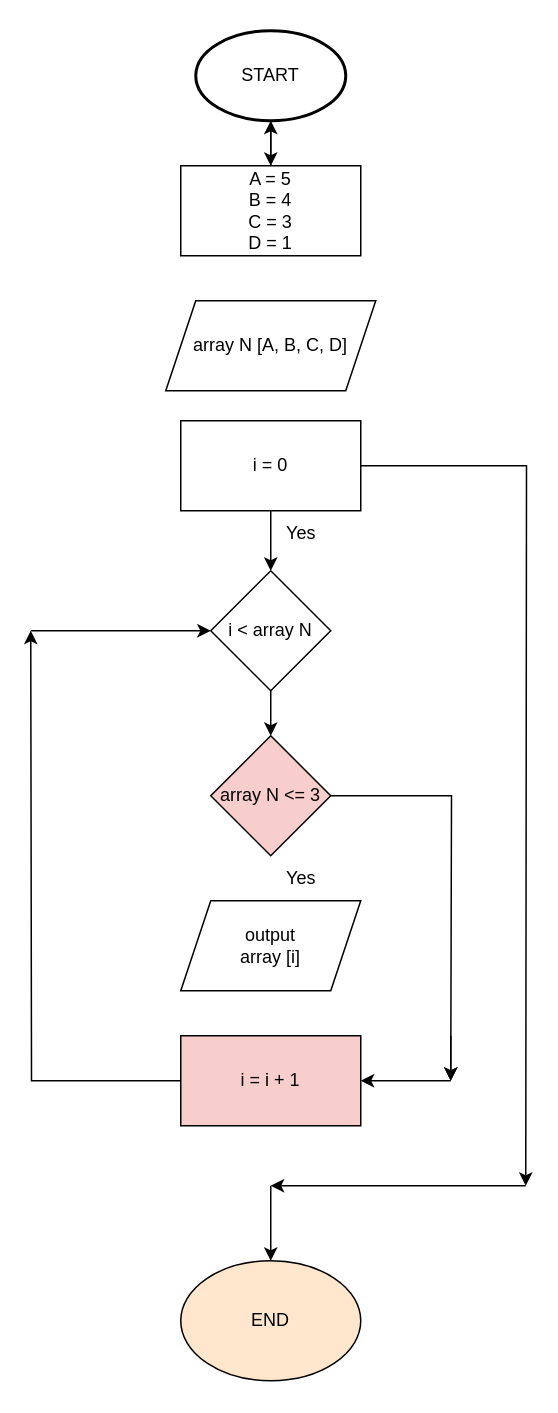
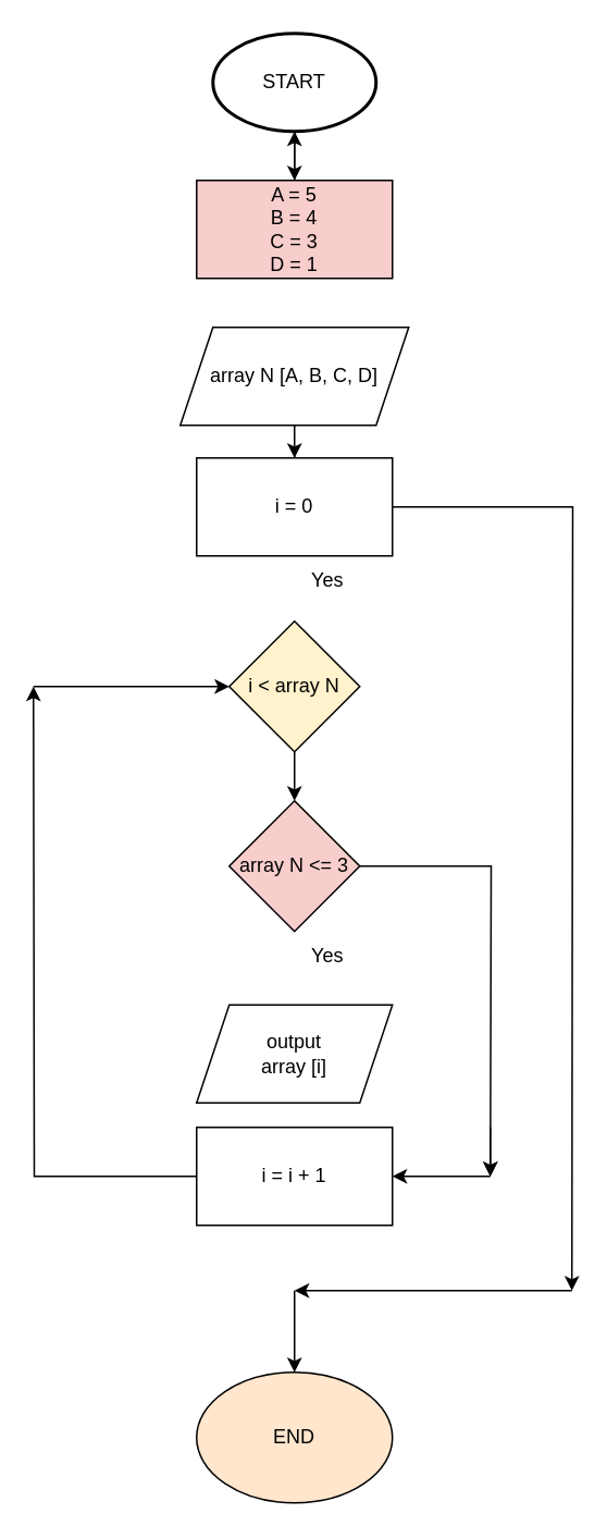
- <mxCell id="5" value="A = 5&lt;div&gt;B = 4&lt;/div&gt;&lt;div&gt;C = 3&lt;/div&gt;&lt;div&gt;D = 1&lt;/div&gt;" style="rounded=0;whiteSpace=wrap;html=1;" vertex="1" parent="1"><mxGeometry x="120" y="110" width="120" height="60" as="geometry" /></mxCell>
+ <mxCell id="5" value="A = 5&lt;div&gt;B = 4&lt;/div&gt;&lt;div&gt;C = 3&lt;/div&gt;&lt;div&gt;D = 1&lt;/div&gt;" style="rounded=0;whiteSpace=wrap;html=1;fillColor=#f8cecc;" vertex="1" parent="1"><mxGeometry x="120" y="110" width="120" height="60" as="geometry" /></mxCell>
+ <mxCell id="6" value="" style="edgeStyle=orthogonalEdgeStyle;rounded=0;orthogonalLoop=1;jettySize=auto;html=1;" edge="1" parent="1" source="7" target="10"><mxGeometry relative="1" as="geometry" /></mxCell>
- <mxCell id="8" value="" style="edgeStyle=orthogonalEdgeStyle;rounded=0;orthogonalLoop=1;jettySize=auto;html=1;" edge="1" parent="1" source="10" target="12"><mxGeometry relative="1" as="geometry" /></mxCell>
- <mxCell id="12" value="i &amp;lt; array N" style="rhombus;whiteSpace=wrap;html=1;" vertex="1" parent="1"><mxGeometry x="140" y="380" width="80" height="80" as="geometry" /></mxCell>
+ <mxCell id="12" value="i &amp;lt; array N" style="rhombus;whiteSpace=wrap;html=1;fillColor=#fff2cc;" vertex="1" parent="1"><mxGeometry x="140" y="380" width="80" height="80" as="geometry" /></mxCell>
- <mxCell id="19" value="output&lt;div&gt;array [i]&lt;/div&gt;" style="shape=parallelogram;perimeter=parallelogramPerimeter;whiteSpace=wrap;html=1;fixedSize=1;" vertex="1" parent="1"><mxGeometry x="120" y="600" width="120" height="60" as="geometry" /></mxCell>
+ <mxCell id="19" value="output&lt;div&gt;array [i]&lt;/div&gt;" style="shape=parallelogram;perimeter=parallelogramPerimeter;whiteSpace=wrap;html=1;fixedSize=1;" vertex="1" parent="1"><mxGeometry x="120" y="615" width="120" height="60" as="geometry" /></mxCell>
- <mxCell id="21" value="i = i + 1" style="rounded=0;whiteSpace=wrap;html=1;direction=west;fillColor=#f8cecc;" vertex="1" parent="1"><mxGeometry x="120" y="690" width="120" height="60" as="geometry" /></mxCell>
+ <mxCell id="21" value="i = i + 1" style="rounded=0;whiteSpace=wrap;html=1;direction=west;" vertex="1" parent="1"><mxGeometry x="120" y="690" width="120" height="60" as="geometry" /></mxCell>
